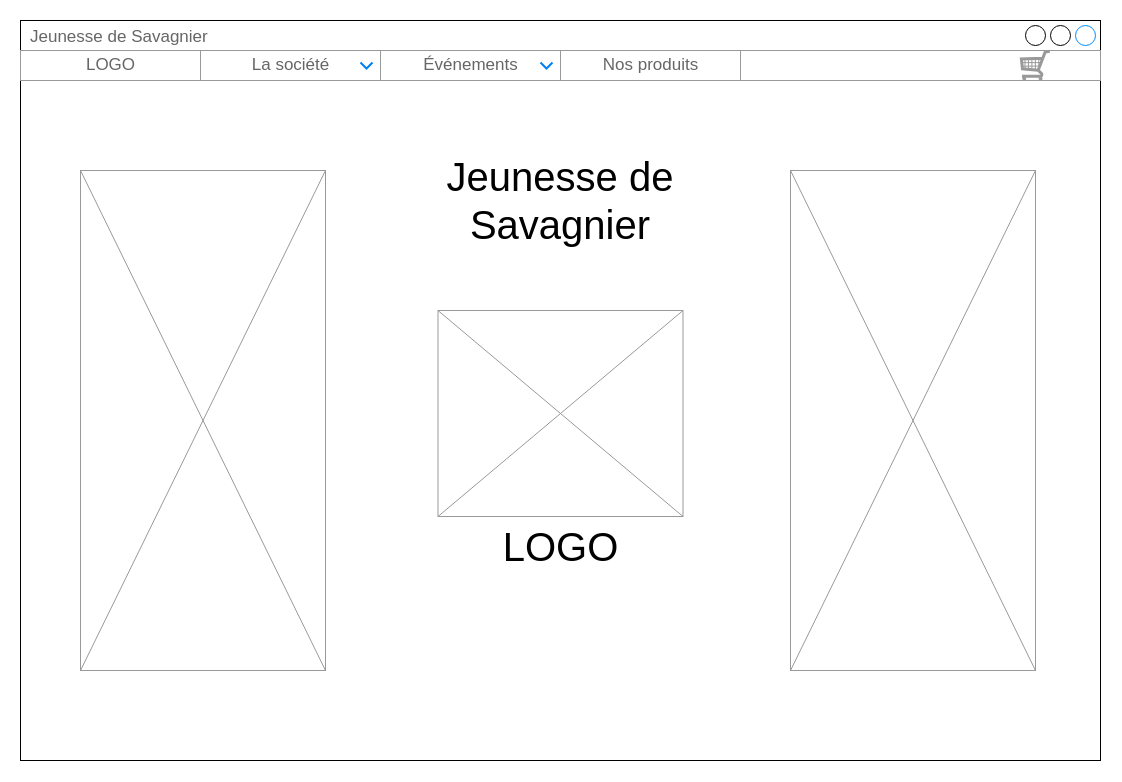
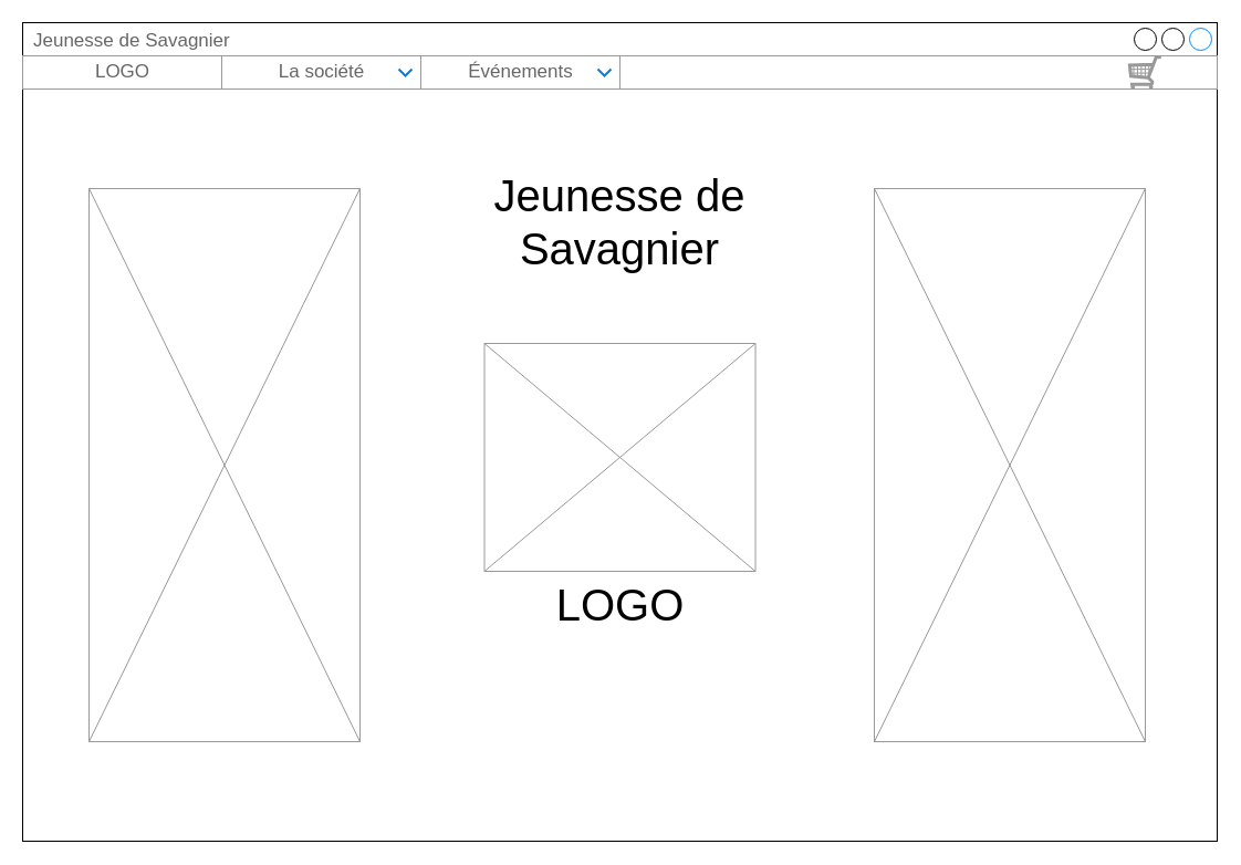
- <mxCell id="6" value="Nos produits" style="strokeColor=inherit;fillColor=inherit;gradientColor=inherit;strokeWidth=1;shadow=0;dashed=0;align=center;html=1;shape=mxgraph.mockup.forms.rrect;rSize=0;fontSize=17;fontColor=#666666;" vertex="1" parent="3"><mxGeometry x="540" width="180" height="30" as="geometry" /></mxCell>
